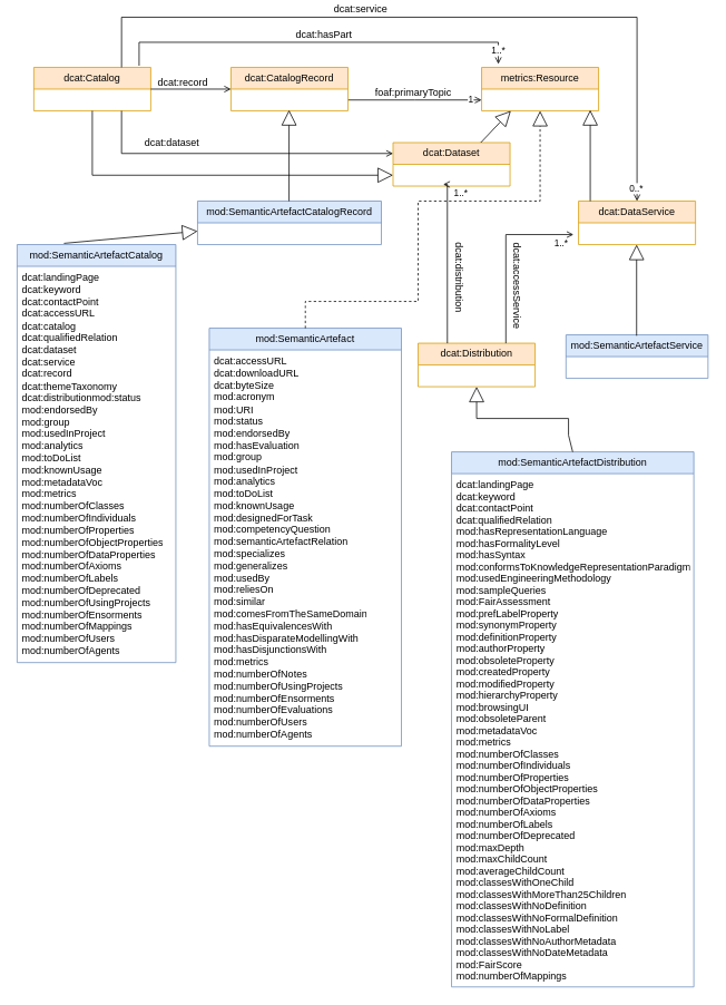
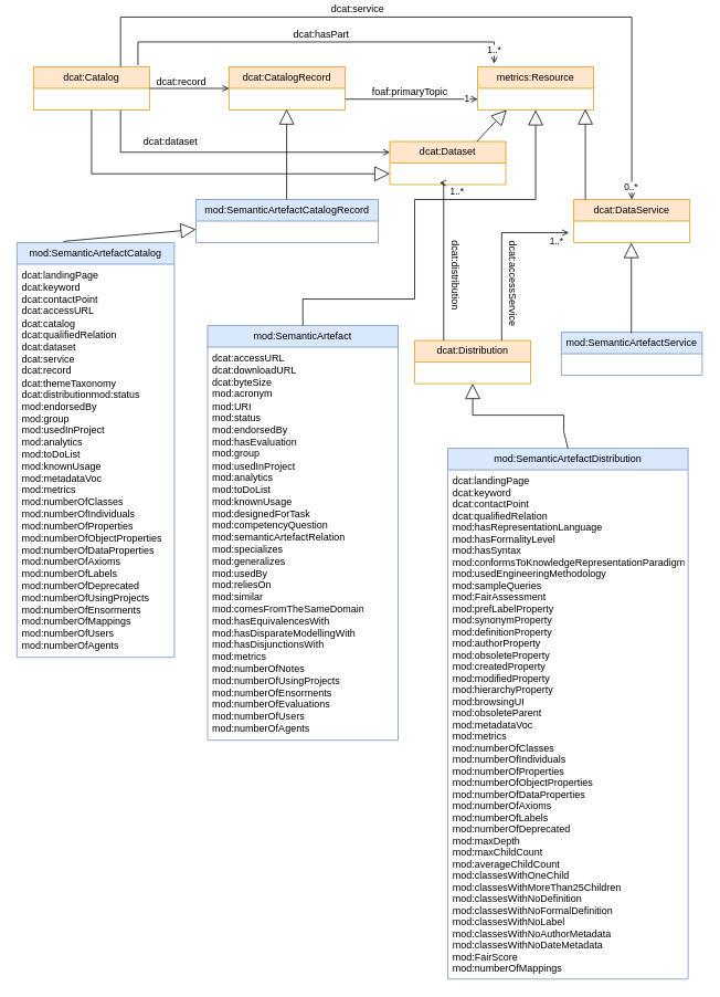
- <mxCell id="15" value="" style="endArrow=block;endSize=16;endFill=0;html=1;rounded=0;exitX=0.5;exitY=0;exitDx=0;exitDy=0;entryX=0.5;entryY=1;entryDx=0;entryDy=0;dashed=1;" parent="1" source="7" target="9" edge="1"><mxGeometry width="160" relative="1" as="geometry"><mxPoint x="510" y="320" as="sourcePoint" /><mxPoint x="595.5" y="131" as="targetPoint" /><Array as="points"><mxPoint x="365" y="360" /><mxPoint x="500" y="360" /><mxPoint x="500" y="240" /><mxPoint x="646" y="240" /></Array></mxGeometry></mxCell>
+ <mxCell id="15" value="" style="endArrow=block;endSize=16;endFill=0;html=1;rounded=0;exitX=0.5;exitY=0;exitDx=0;exitDy=0;entryX=0.5;entryY=1;entryDx=0;entryDy=0;" parent="1" source="7" target="9" edge="1"><mxGeometry width="160" relative="1" as="geometry"><mxPoint x="510" y="320" as="sourcePoint" /><mxPoint x="595.5" y="131" as="targetPoint" /><Array as="points"><mxPoint x="365" y="360" /><mxPoint x="500" y="360" /><mxPoint x="500" y="240" /><mxPoint x="646" y="240" /></Array></mxGeometry></mxCell>
